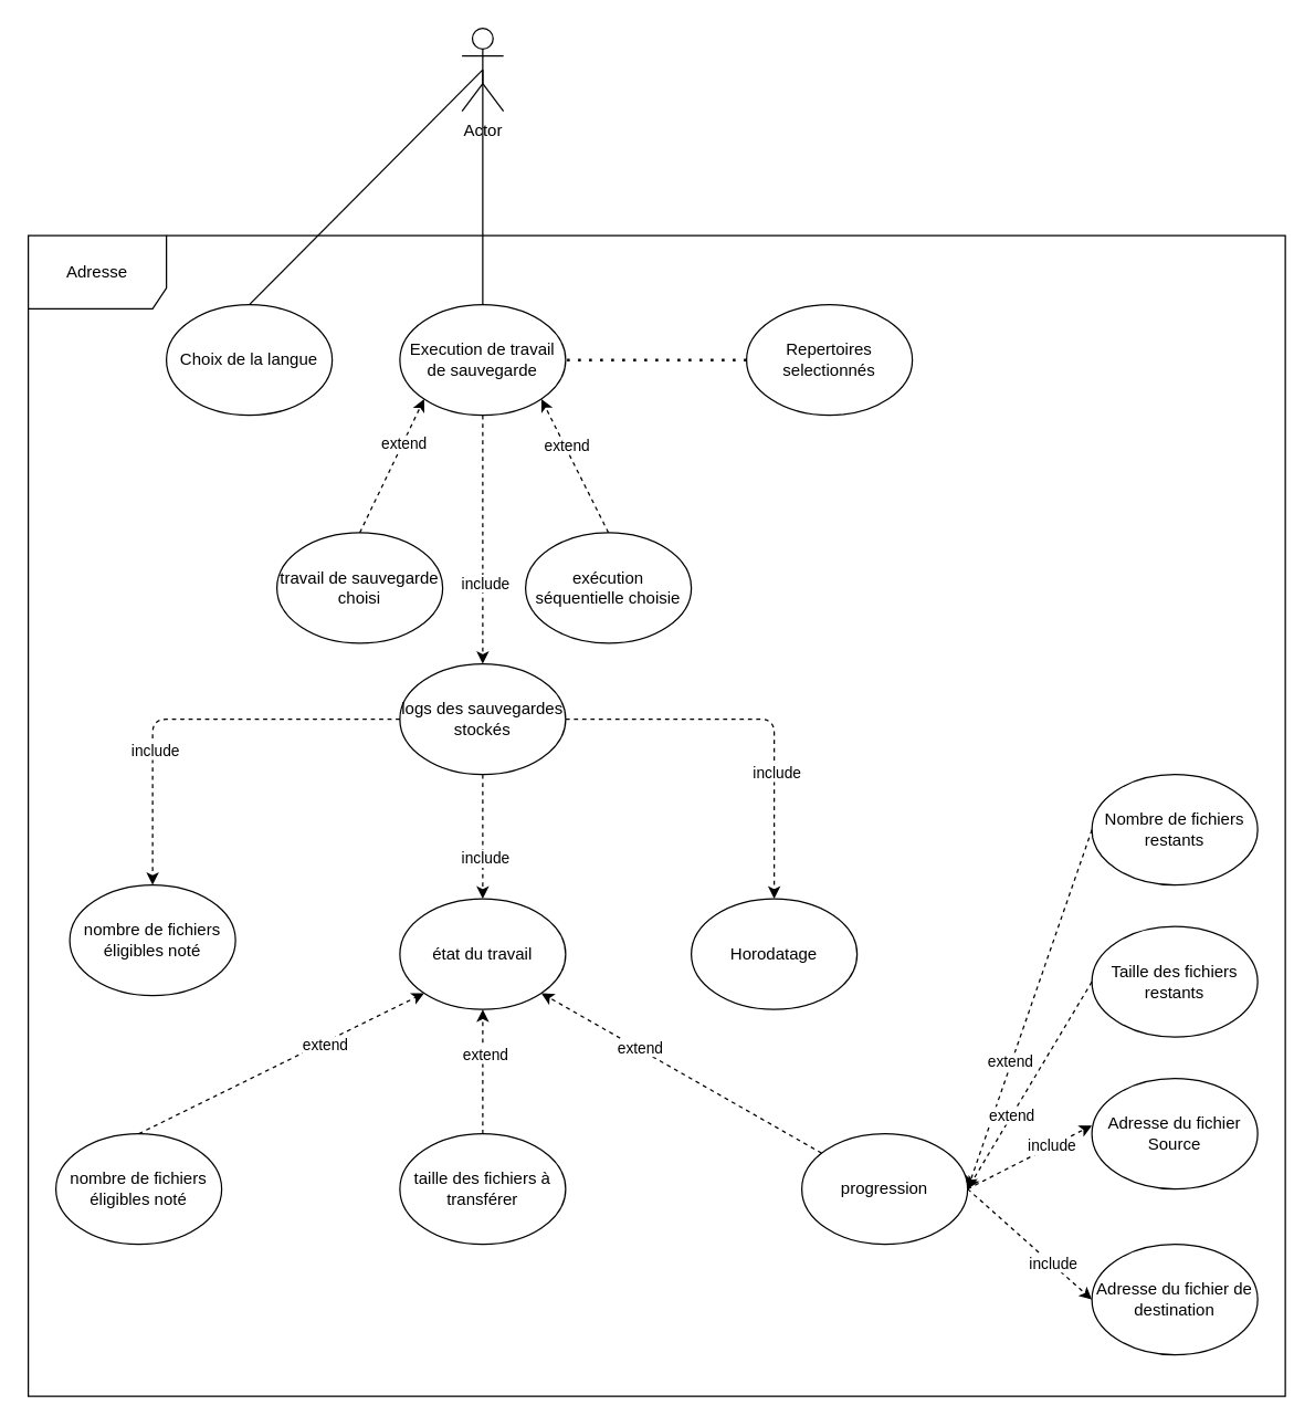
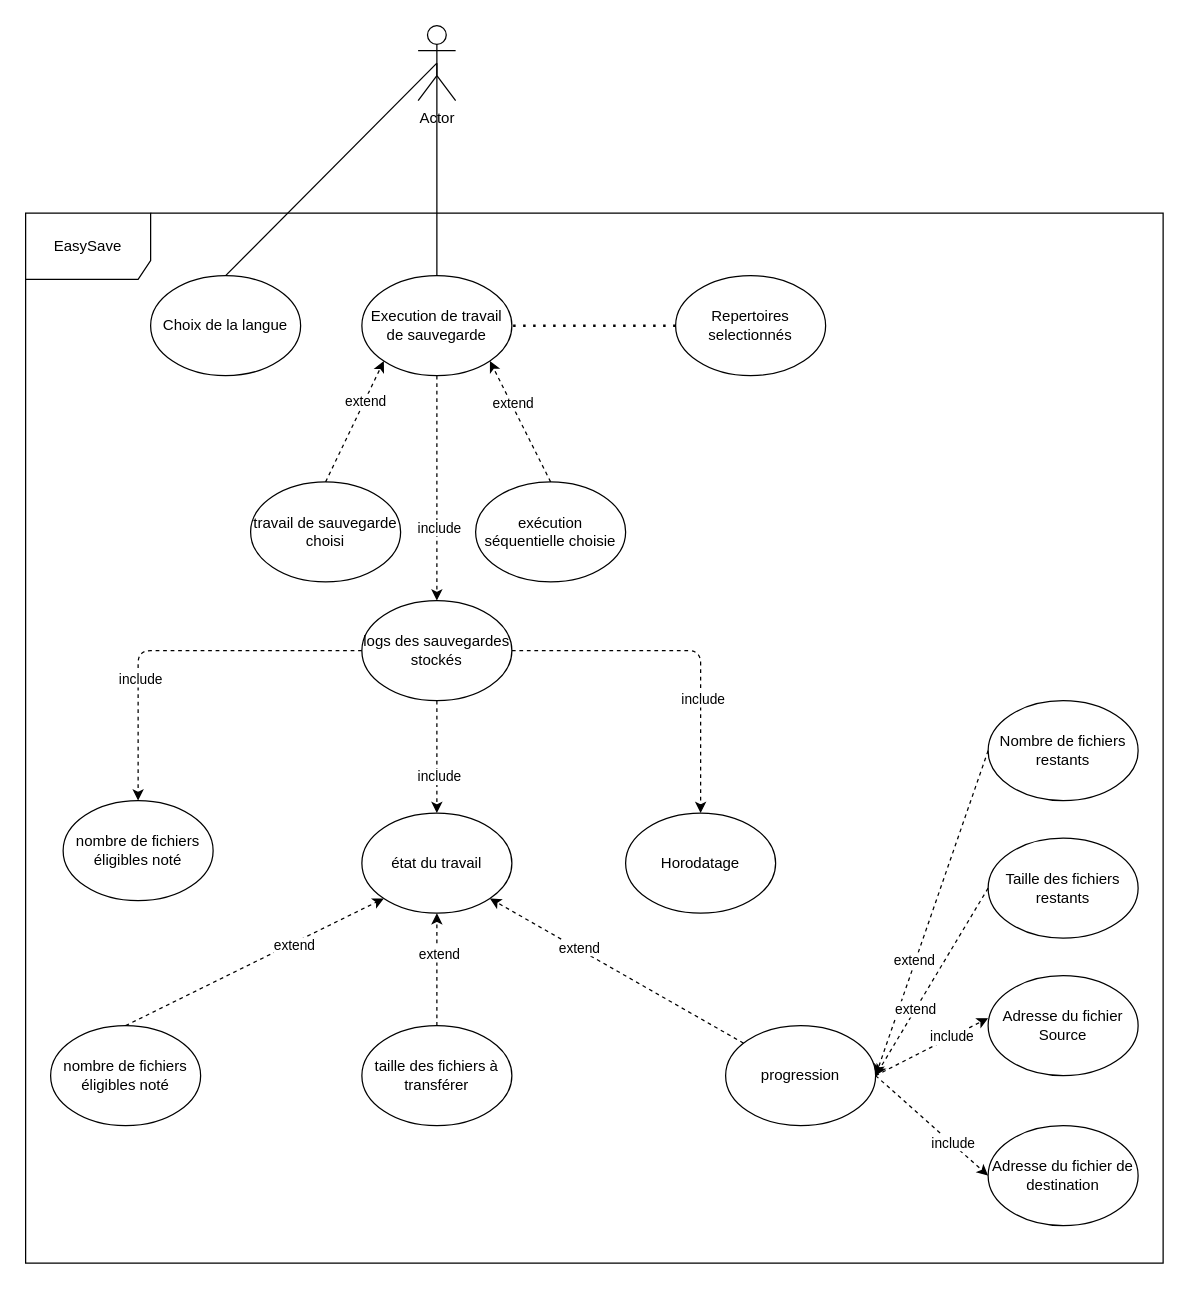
- <mxCell id="48" value="Adresse" style="shape=umlFrame;whiteSpace=wrap;html=1;width=100;height=53;" vertex="1" parent="1"><mxGeometry x="20" y="170" width="910" height="840" as="geometry" /></mxCell>
+ <mxCell id="48" value="EasySave" style="shape=umlFrame;whiteSpace=wrap;html=1;width=100;height=53;" vertex="1" parent="1"><mxGeometry x="20" y="170" width="910" height="840" as="geometry" /></mxCell>
